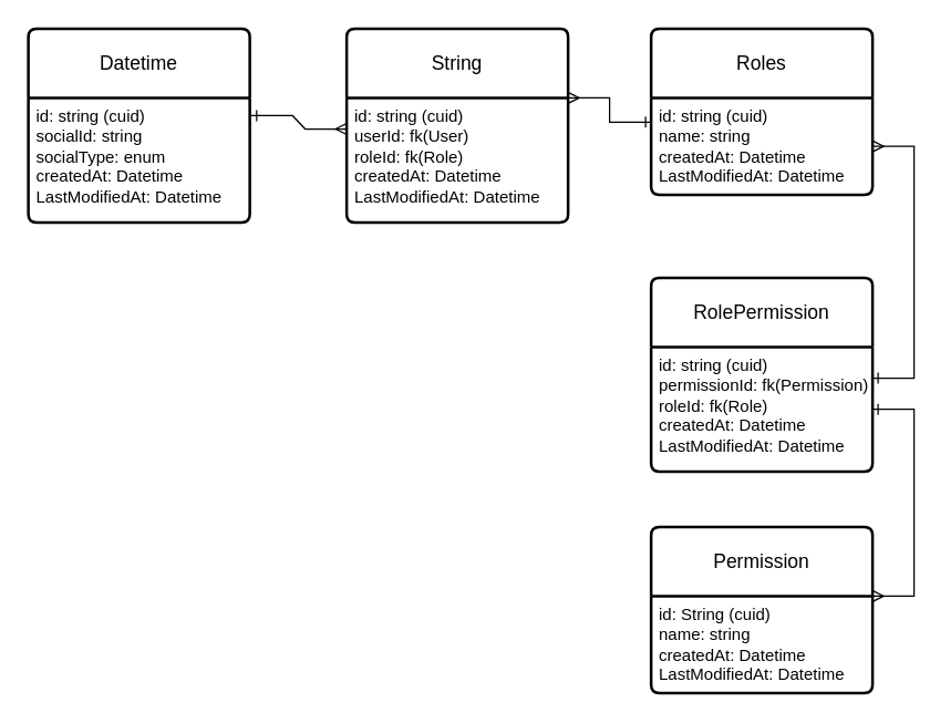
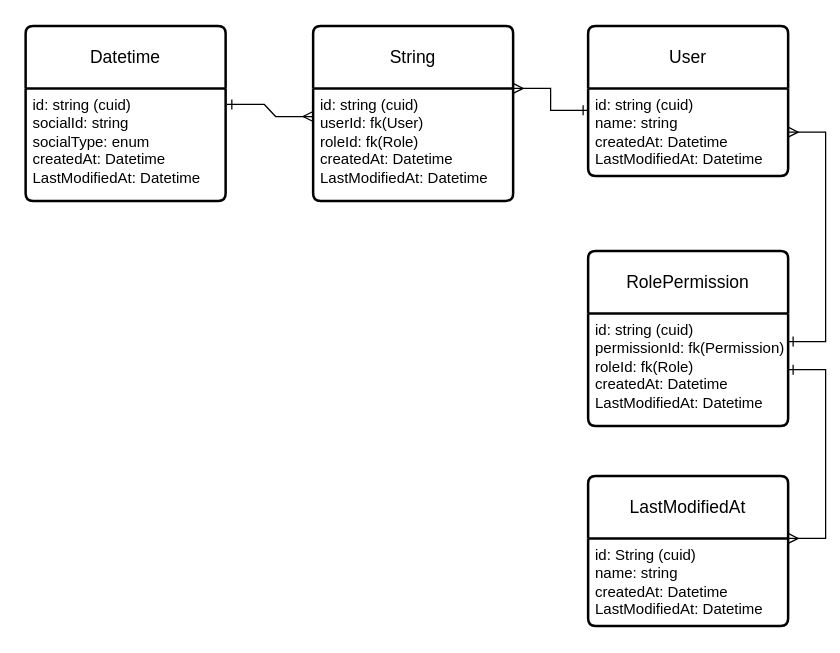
- <mxCell id="4" value="Roles" style="swimlane;childLayout=stackLayout;horizontal=1;startSize=50;horizontalStack=0;rounded=1;fontSize=14;fontStyle=0;strokeWidth=2;resizeParent=0;resizeLast=1;shadow=0;dashed=0;align=center;arcSize=4;whiteSpace=wrap;html=1;" parent="1" vertex="1"><mxGeometry x="470" y="20" width="160" height="120" as="geometry" /></mxCell>
+ <mxCell id="4" value="User" style="swimlane;childLayout=stackLayout;horizontal=1;startSize=50;horizontalStack=0;rounded=1;fontSize=14;fontStyle=0;strokeWidth=2;resizeParent=0;resizeLast=1;shadow=0;dashed=0;align=center;arcSize=4;whiteSpace=wrap;html=1;" parent="1" vertex="1"><mxGeometry x="470" y="20" width="160" height="120" as="geometry" /></mxCell>
- <mxCell id="6" value="Permission" style="swimlane;childLayout=stackLayout;horizontal=1;startSize=50;horizontalStack=0;rounded=1;fontSize=14;fontStyle=0;strokeWidth=2;resizeParent=0;resizeLast=1;shadow=0;dashed=0;align=center;arcSize=4;whiteSpace=wrap;html=1;" parent="1" vertex="1"><mxGeometry x="470" y="380" width="160" height="120" as="geometry" /></mxCell>
+ <mxCell id="6" value="LastModifiedAt" style="swimlane;childLayout=stackLayout;horizontal=1;startSize=50;horizontalStack=0;rounded=1;fontSize=14;fontStyle=0;strokeWidth=2;resizeParent=0;resizeLast=1;shadow=0;dashed=0;align=center;arcSize=4;whiteSpace=wrap;html=1;" parent="1" vertex="1"><mxGeometry x="470" y="380" width="160" height="120" as="geometry" /></mxCell>
